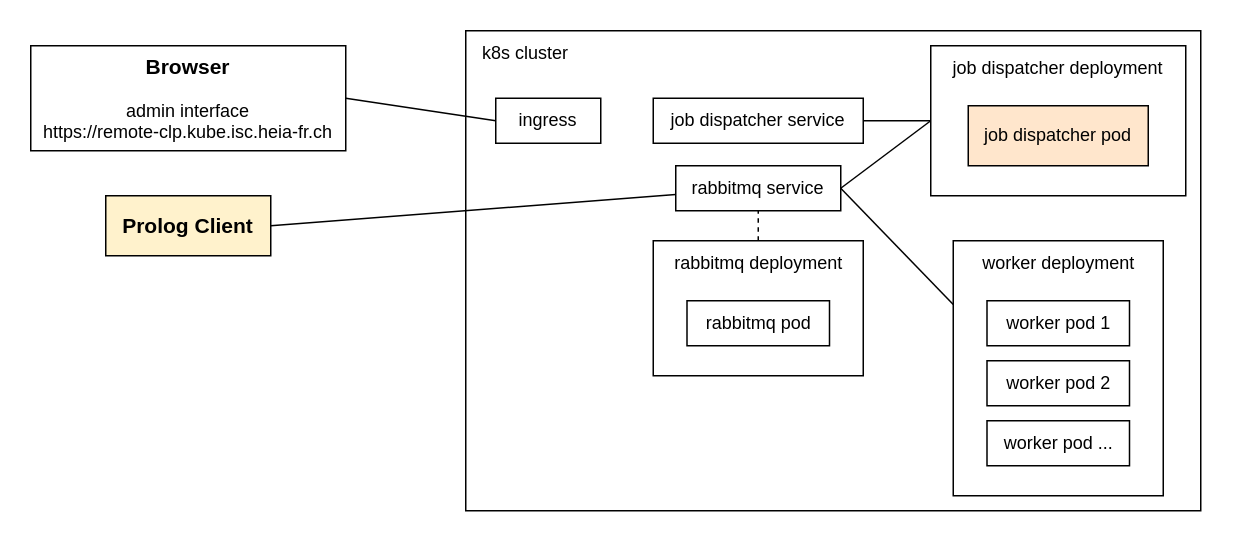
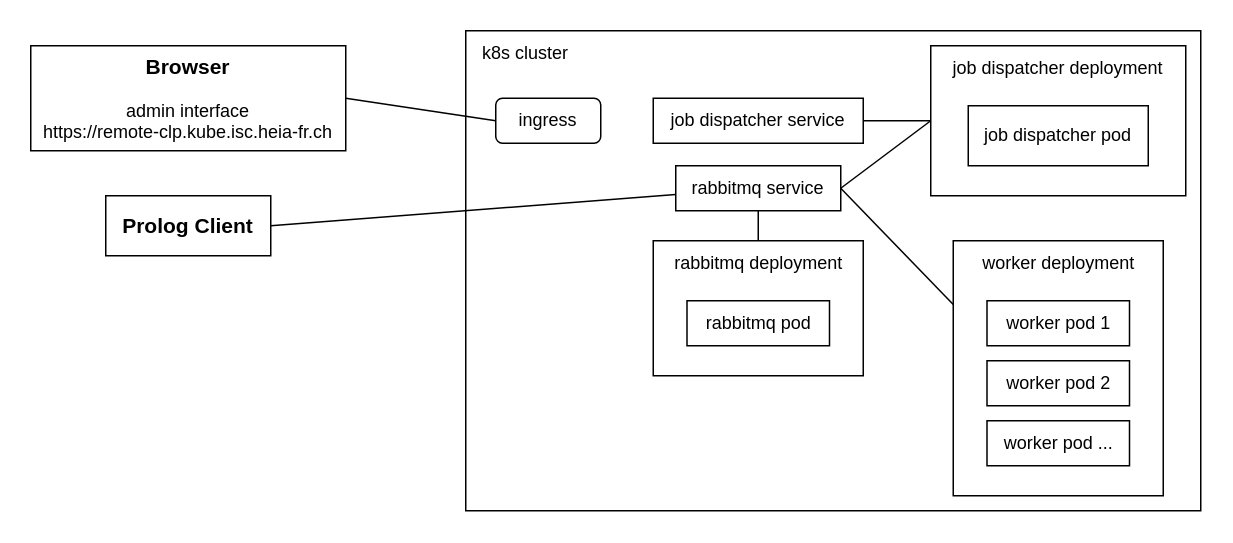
- <mxCell id="8" value="ingress" style="rounded=0;whiteSpace=wrap;html=1;" vertex="1" parent="1"><mxGeometry x="330" y="65" width="70" height="30" as="geometry" /></mxCell>
+ <mxCell id="8" value="ingress" style="whiteSpace=wrap;html=1;rounded=1;" vertex="1" parent="1"><mxGeometry x="330" y="65" width="70" height="30" as="geometry" /></mxCell>
- <mxCell id="6" value="job dispatcher pod" style="rounded=0;whiteSpace=wrap;html=1;fillColor=#ffe6cc;" vertex="1" parent="1"><mxGeometry x="645" y="70" width="120" height="40" as="geometry" /></mxCell>
+ <mxCell id="6" value="job dispatcher pod" style="rounded=0;whiteSpace=wrap;html=1;" vertex="1" parent="1"><mxGeometry x="645" y="70" width="120" height="40" as="geometry" /></mxCell>
- <mxCell id="21" value="" style="endArrow=none;html=1;rounded=0;entryX=0.5;entryY=1;entryDx=0;entryDy=0;exitX=0.5;exitY=0;exitDx=0;exitDy=0;dashed=1;" edge="1" parent="1" source="16" target="14"><mxGeometry width="50" height="50" relative="1" as="geometry"><mxPoint x="530" y="250" as="sourcePoint" /><mxPoint x="580" y="200" as="targetPoint" /></mxGeometry></mxCell>
+ <mxCell id="21" value="" style="endArrow=none;html=1;rounded=0;entryX=0.5;entryY=1;entryDx=0;entryDy=0;exitX=0.5;exitY=0;exitDx=0;exitDy=0;" edge="1" parent="1" source="16" target="14"><mxGeometry width="50" height="50" relative="1" as="geometry"><mxPoint x="530" y="250" as="sourcePoint" /><mxPoint x="580" y="200" as="targetPoint" /></mxGeometry></mxCell>
- <mxCell id="24" value="&lt;div style=&quot;font-size: 14px;&quot;&gt;&lt;b&gt;Prolog Client&lt;br&gt;&lt;/b&gt;&lt;/div&gt;" style="rounded=0;whiteSpace=wrap;html=1;fillColor=#fff2cc;" vertex="1" parent="1"><mxGeometry x="70" y="130" width="110" height="40" as="geometry" /></mxCell>
+ <mxCell id="24" value="&lt;div style=&quot;font-size: 14px;&quot;&gt;&lt;b&gt;Prolog Client&lt;br&gt;&lt;/b&gt;&lt;/div&gt;" style="rounded=0;whiteSpace=wrap;html=1;" vertex="1" parent="1"><mxGeometry x="70" y="130" width="110" height="40" as="geometry" /></mxCell>
